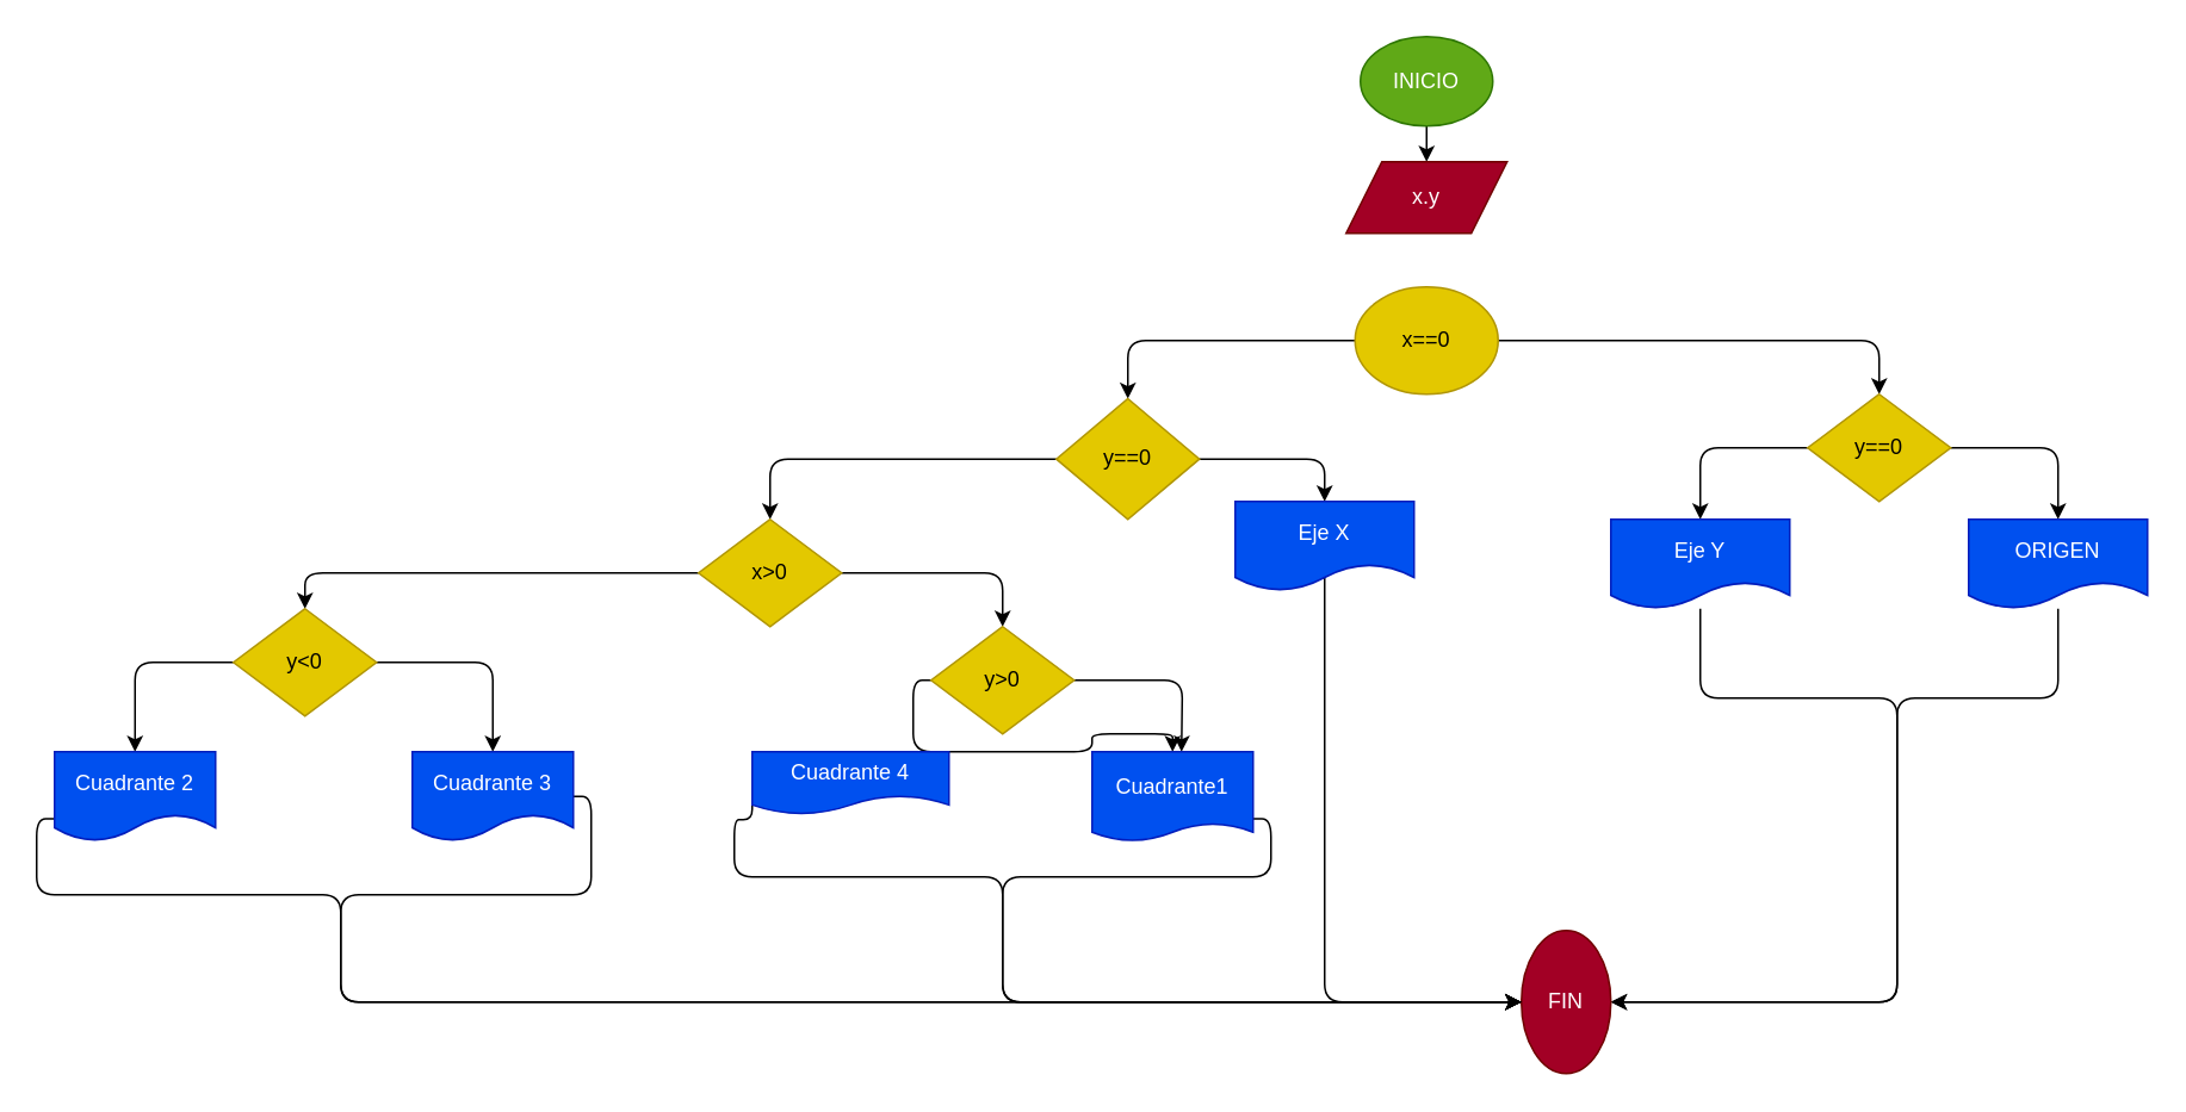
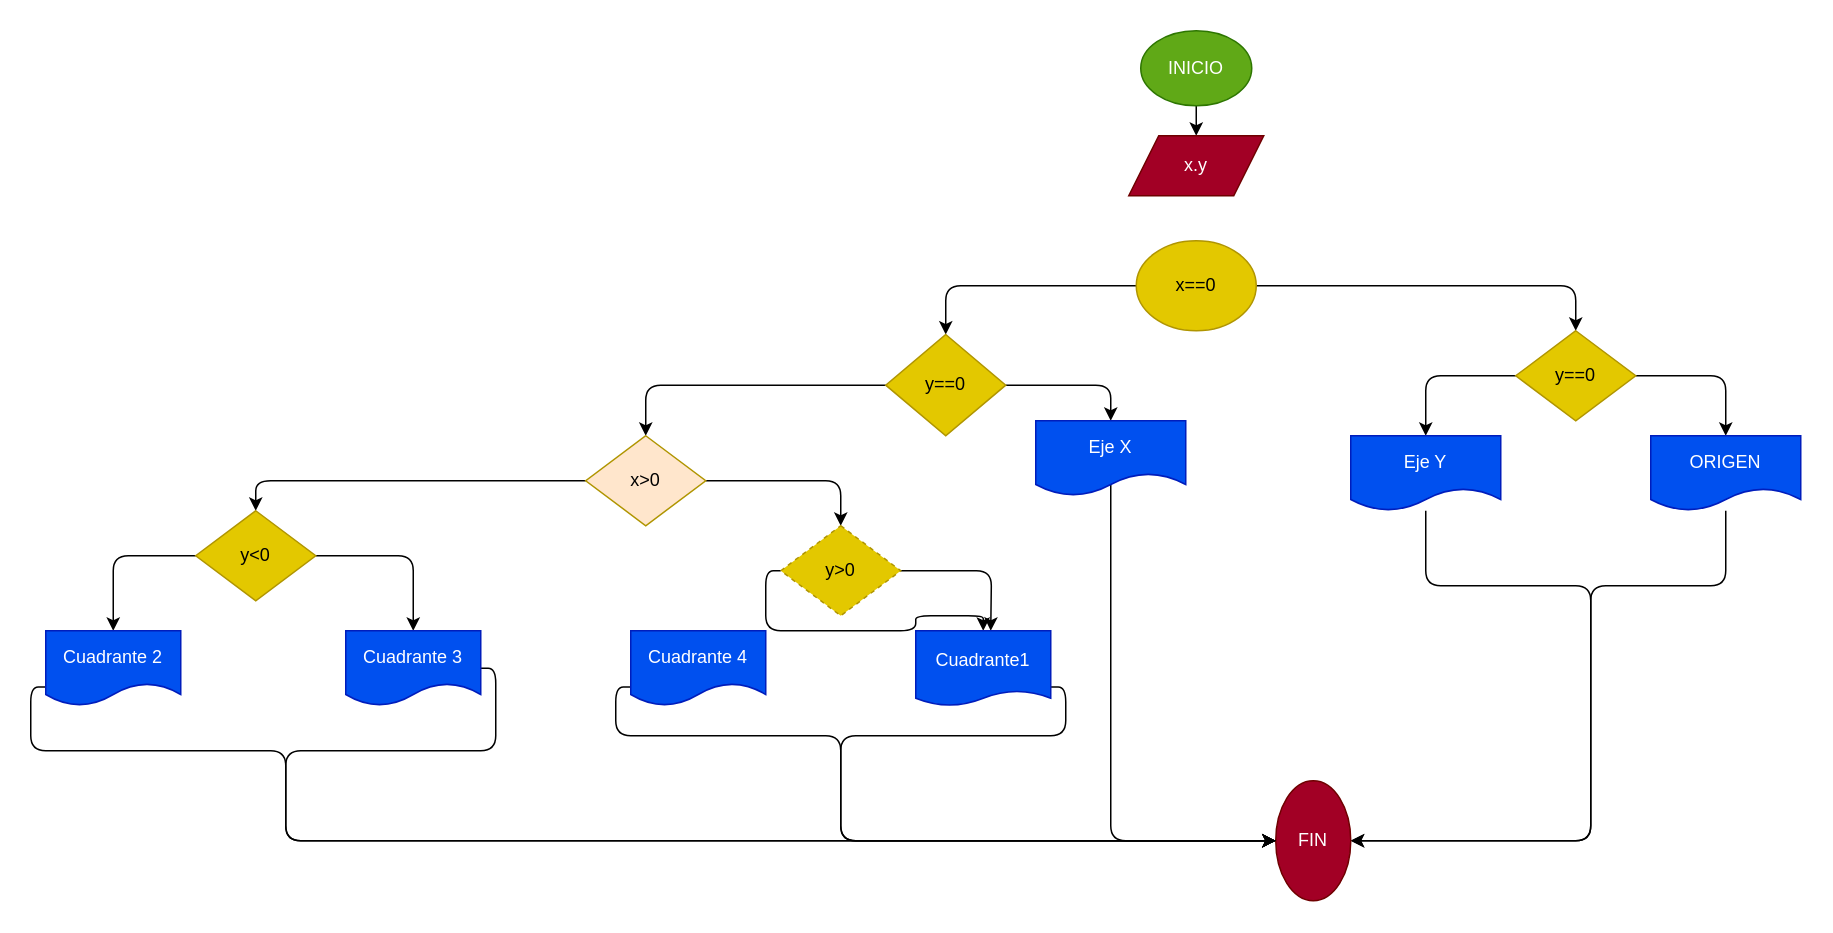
- <mxCell id="23" value="x&amp;gt;0" style="rhombus;whiteSpace=wrap;html=1;fillColor=#e3c800;fontColor=#000000;strokeColor=#B09500;" parent="1" vertex="1"><mxGeometry x="390" y="290" width="80" height="60" as="geometry" /></mxCell>
+ <mxCell id="23" value="x&amp;gt;0" style="rhombus;whiteSpace=wrap;html=1;fillColor=#ffe6cc;fontColor=#000000;strokeColor=#B09500;" parent="1" vertex="1"><mxGeometry x="390" y="290" width="80" height="60" as="geometry" /></mxCell>
- <mxCell id="26" value="y&amp;gt;0" style="rhombus;whiteSpace=wrap;html=1;fillColor=#e3c800;fontColor=#000000;strokeColor=#B09500;" parent="1" vertex="1"><mxGeometry x="520" y="350" width="80" height="60" as="geometry" /></mxCell>
+ <mxCell id="26" value="y&amp;gt;0" style="rhombus;whiteSpace=wrap;html=1;fillColor=#e3c800;fontColor=#000000;strokeColor=#B09500;dashed=1;" parent="1" vertex="1"><mxGeometry x="520" y="350" width="80" height="60" as="geometry" /></mxCell>
- <mxCell id="30" value="Cuadrante 4" style="shape=document;whiteSpace=wrap;html=1;boundedLbl=1;fillColor=#0050ef;fontColor=#ffffff;strokeColor=#001DBC;" vertex="1" parent="1"><mxGeometry x="420" y="420" width="110" height="35" as="geometry" /></mxCell>
+ <mxCell id="30" value="Cuadrante 4" style="shape=document;whiteSpace=wrap;html=1;boundedLbl=1;fillColor=#0050ef;fontColor=#ffffff;strokeColor=#001DBC;" vertex="1" parent="1"><mxGeometry y="420" width="90" height="50" as="geometry" x="420" /></mxCell>
